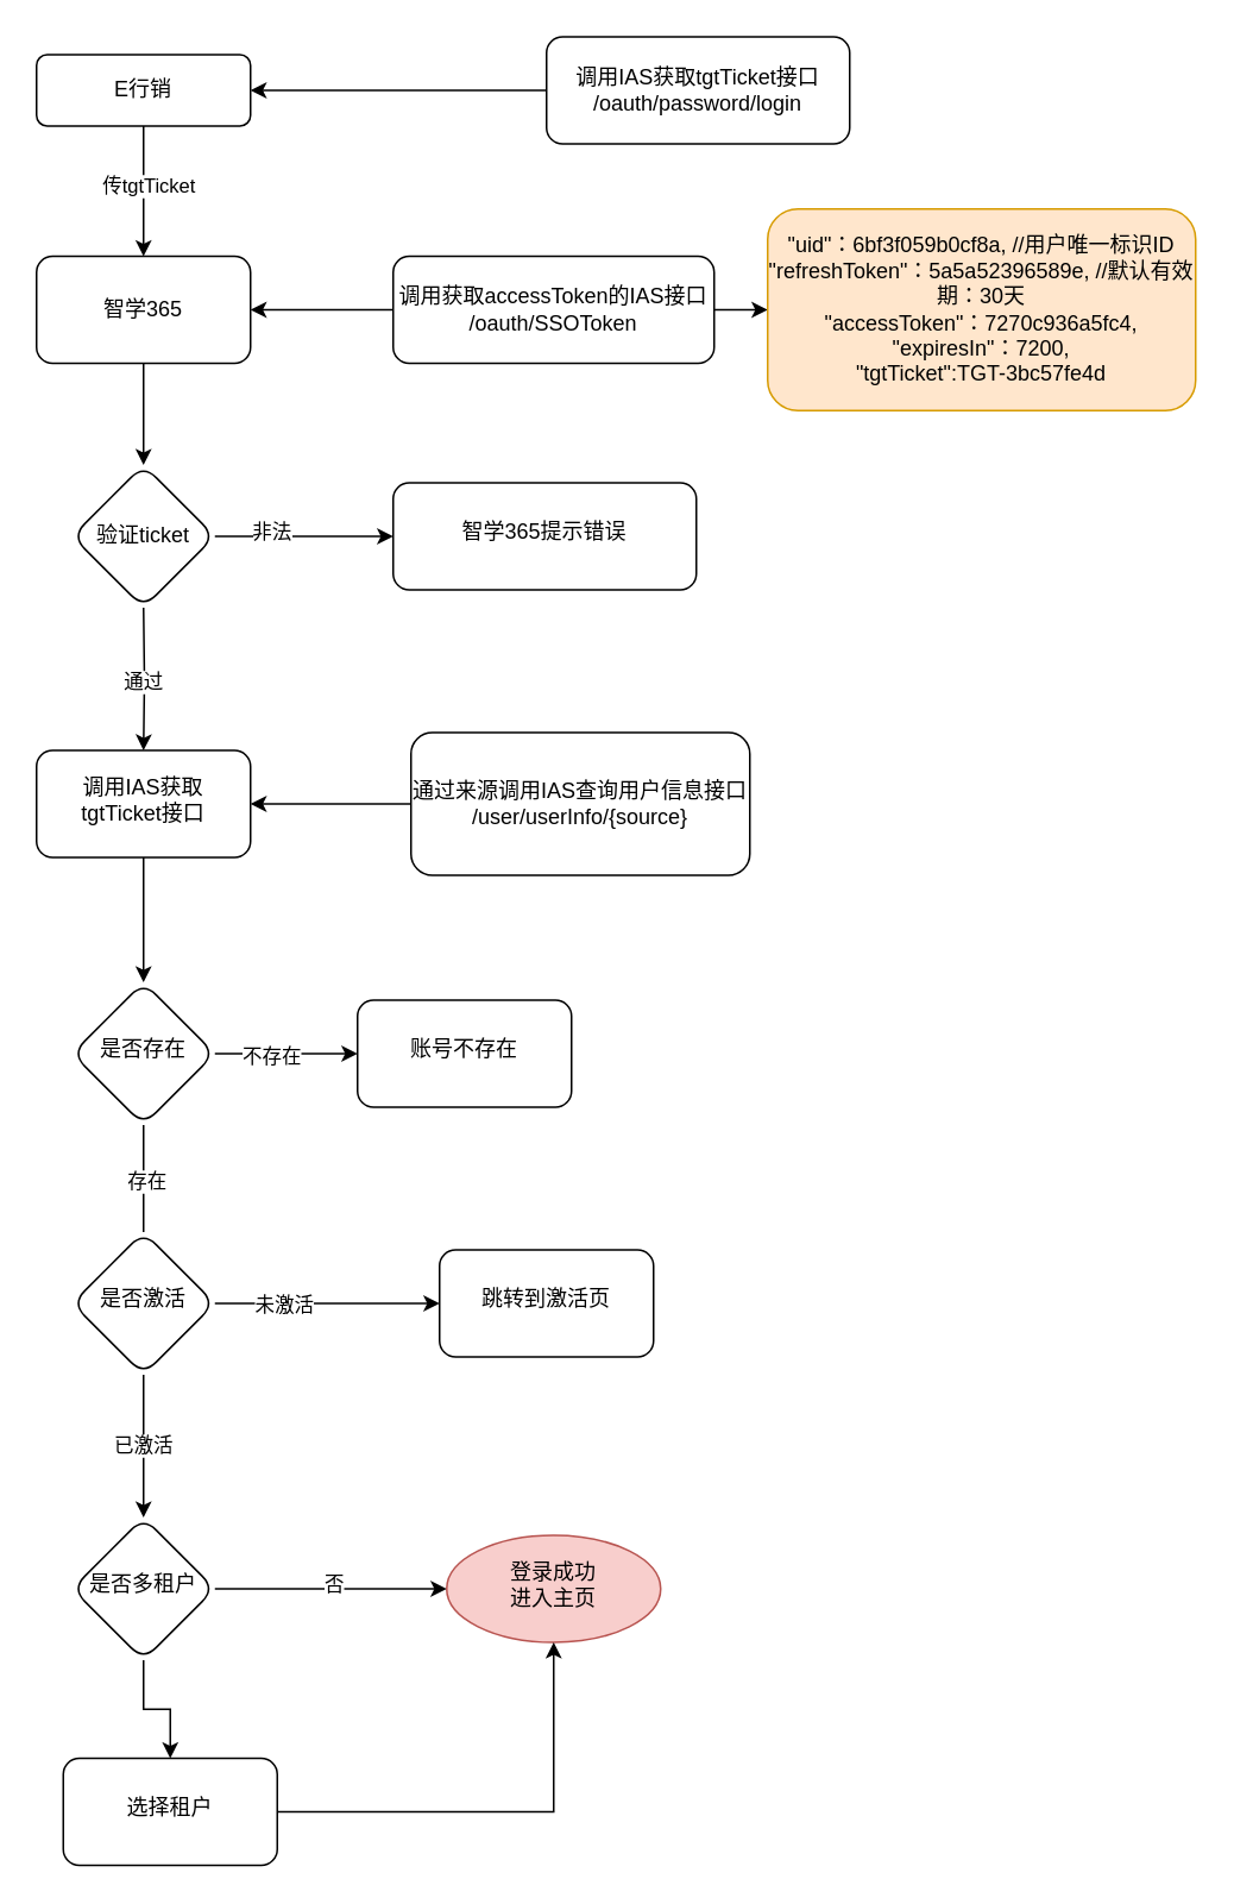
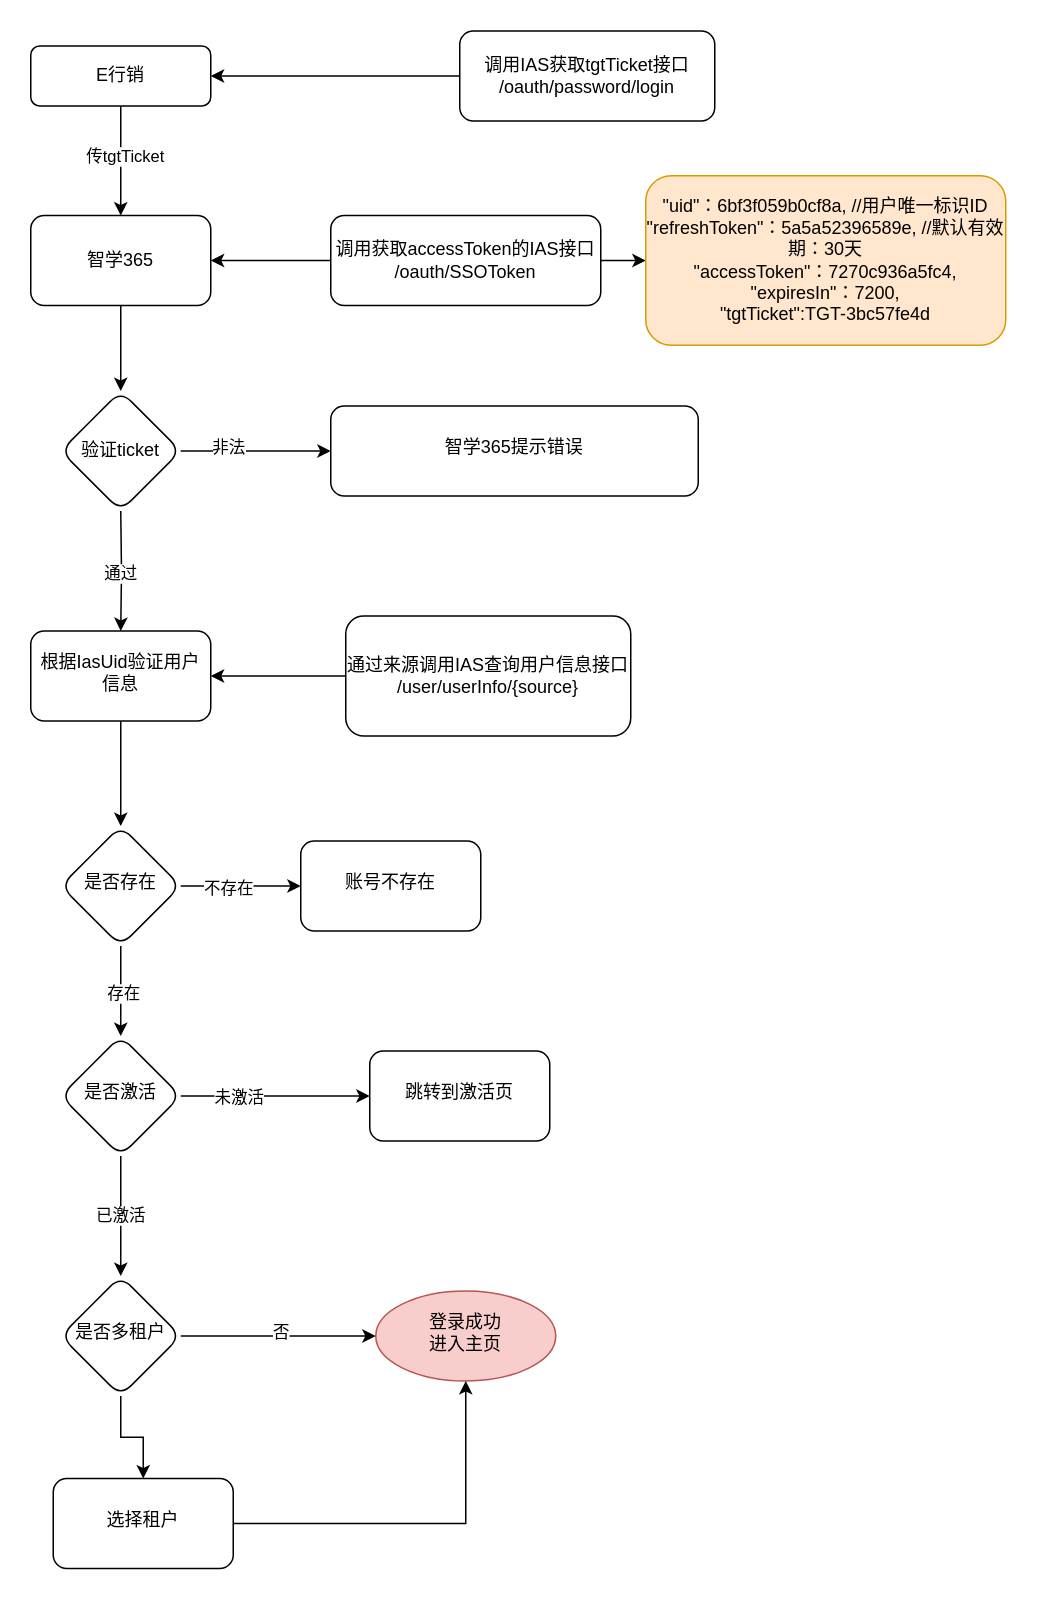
- <mxCell id="13" value="智学365提示错误" style="rounded=1;whiteSpace=wrap;html=1;shadow=0;strokeWidth=1;spacing=6;spacingTop=-4;" vertex="1" parent="1"><mxGeometry x="220" y="270" width="170" height="60" as="geometry" /></mxCell>
+ <mxCell id="13" value="智学365提示错误" style="rounded=1;whiteSpace=wrap;html=1;shadow=0;strokeWidth=1;spacing=6;spacingTop=-4;" vertex="1" parent="1"><mxGeometry x="220" y="270" width="245" height="60" as="geometry" /></mxCell>
- <mxCell id="15" value="调用IAS获取tgtTicket接口" style="rounded=1;whiteSpace=wrap;html=1;shadow=0;strokeWidth=1;spacing=6;spacingTop=-4;" vertex="1" parent="1"><mxGeometry x="20" y="420" width="120" height="60" as="geometry" /></mxCell>
+ <mxCell id="15" value="根据IasUid验证用户信息" style="rounded=1;whiteSpace=wrap;html=1;shadow=0;strokeWidth=1;spacing=6;spacingTop=-4;" vertex="1" parent="1"><mxGeometry x="20" y="420" width="120" height="60" as="geometry" /></mxCell>
- <mxCell id="24" value="" style="edgeStyle=orthogonalEdgeStyle;rounded=0;orthogonalLoop=1;jettySize=auto;html=1;endArrow=none;" edge="1" parent="1" source="26" target="32"><mxGeometry relative="1" as="geometry" /></mxCell>
+ <mxCell id="24" value="" style="edgeStyle=orthogonalEdgeStyle;rounded=0;orthogonalLoop=1;jettySize=auto;html=1;" edge="1" parent="1" source="26" target="32"><mxGeometry relative="1" as="geometry" /></mxCell>
